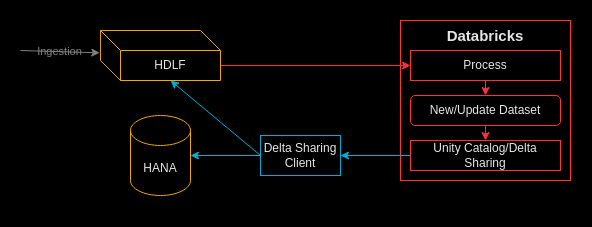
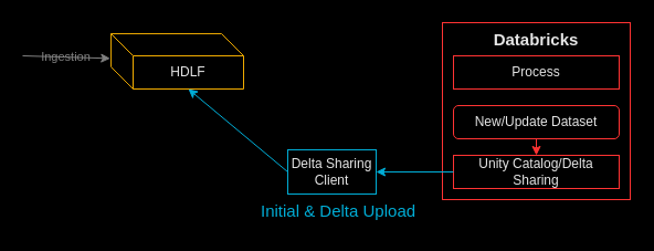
- <mxCell id="4" style="edgeStyle=none;html=1;exitX=0;exitY=0;exitDx=120;exitDy=35;exitPerimeter=0;entryX=0;entryY=0.5;entryDx=0;entryDy=0;strokeColor=#FF3333;fontColor=#FF3333;" edge="1" parent="1" source="5" target="7"><mxGeometry relative="1" as="geometry" /></mxCell>
- <mxCell id="6" style="edgeStyle=none;html=1;exitX=0.5;exitY=1;exitDx=0;exitDy=0;entryX=0.5;entryY=0;entryDx=0;entryDy=0;fontColor=#E6E6E6;labelBackgroundColor=none;backgroundOutline=0;strokeColor=#FF3333;" edge="1" parent="1" source="7" target="9"><mxGeometry relative="1" as="geometry" /></mxCell>
- <mxCell id="13" value="&lt;font&gt;HANA&lt;/font&gt;" style="shape=cylinder3;whiteSpace=wrap;html=1;boundedLbl=1;backgroundOutline=1;size=15;strokeColor=#f0ab00;labelBackgroundColor=none;fontColor=#E6E6E6;fillColor=#000000;" vertex="1" parent="1"><mxGeometry x="130" y="115" width="60" height="80" as="geometry" /></mxCell>
- <mxCell id="15" value="" style="endArrow=classic;html=1;entryX=1;entryY=0.5;entryDx=0;entryDy=0;entryPerimeter=0;exitX=0;exitY=0.5;exitDx=0;exitDy=0;strokeColor=#00ADD6;" edge="1" parent="1" source="12" target="13"><mxGeometry width="50" height="50" relative="1" as="geometry"><mxPoint x="270" y="230" as="sourcePoint" /><mxPoint x="320" y="180" as="targetPoint" /></mxGeometry></mxCell>
+ <mxCell id="16" value="Initial &amp;amp; Delta Upload" style="text;strokeColor=none;fillColor=none;align=left;verticalAlign=middle;spacingLeft=4;spacingRight=4;overflow=hidden;points=[[0,0.5],[1,0.5]];portConstraint=eastwest;rotatable=0;whiteSpace=wrap;html=1;fontSize=15;fontColor=#00ADD6;" vertex="1" parent="1"><mxGeometry x="230" y="175" width="160" height="30" as="geometry" /></mxCell>
